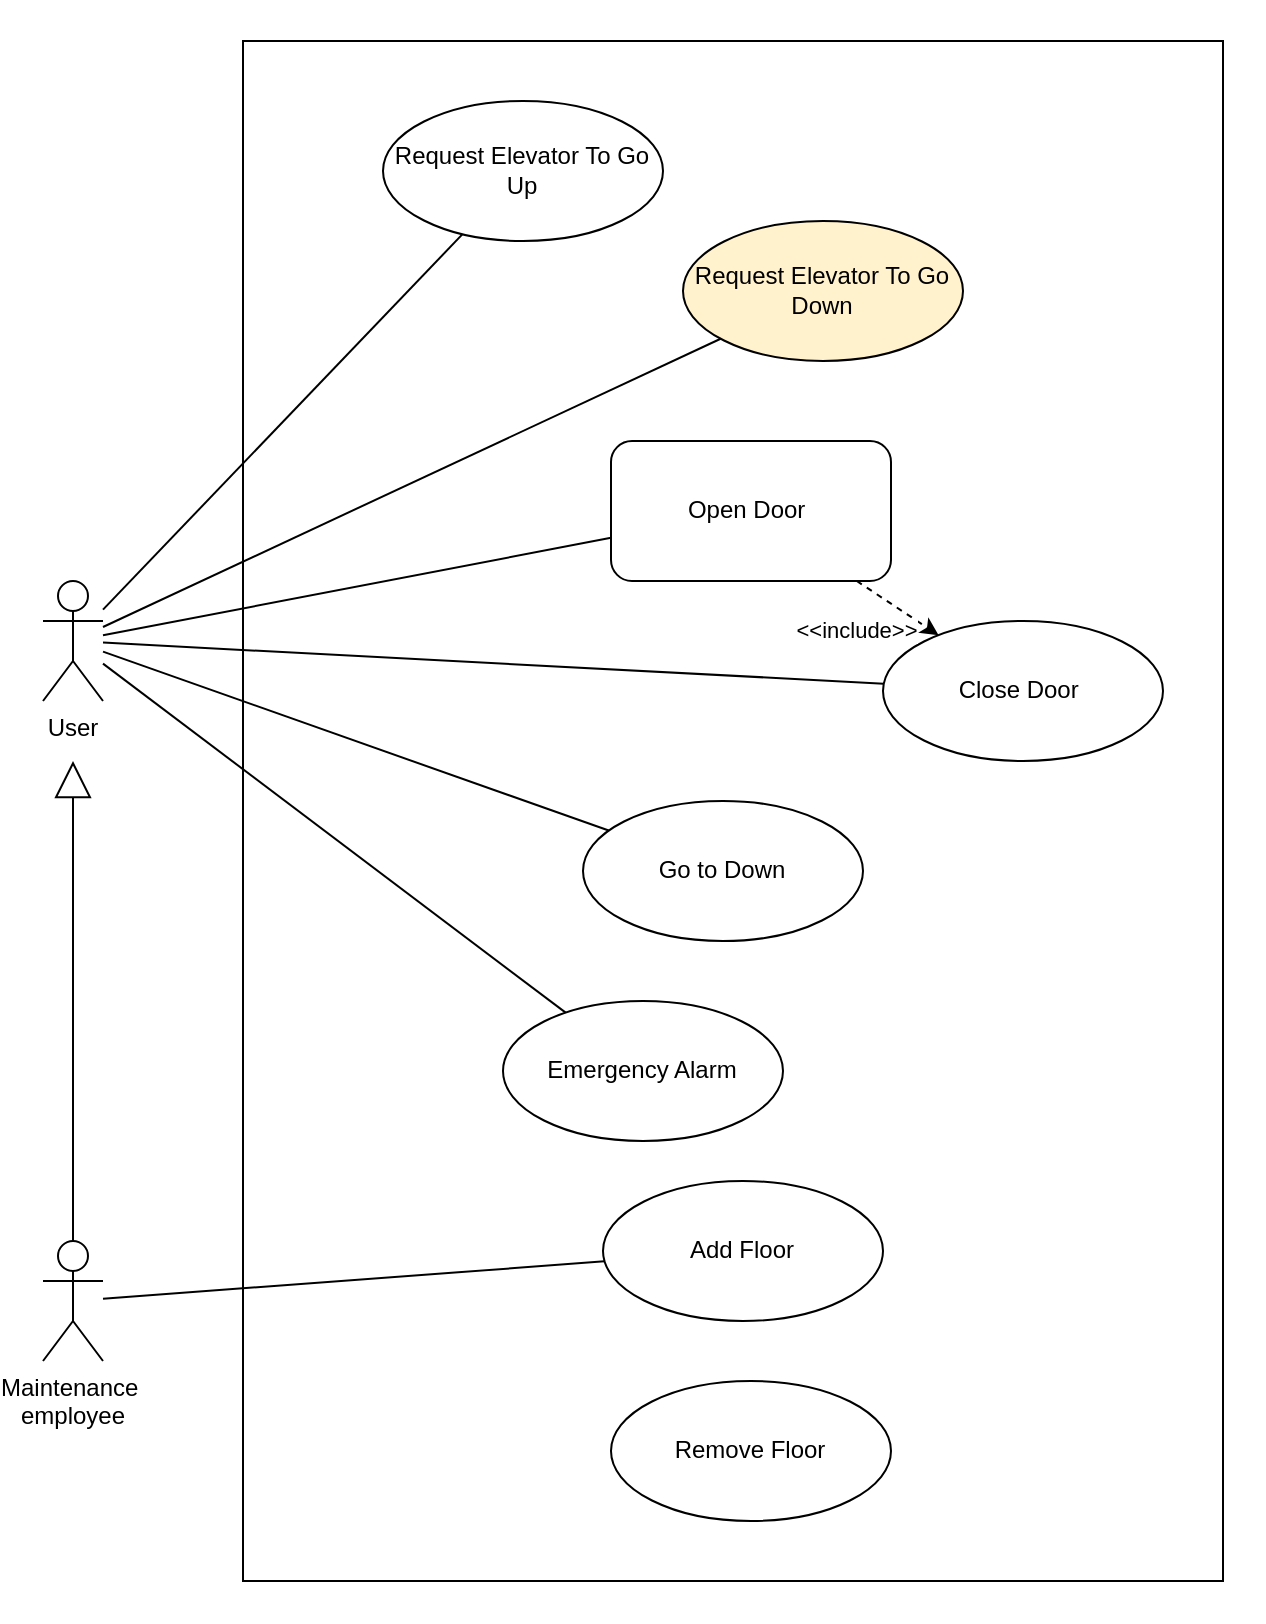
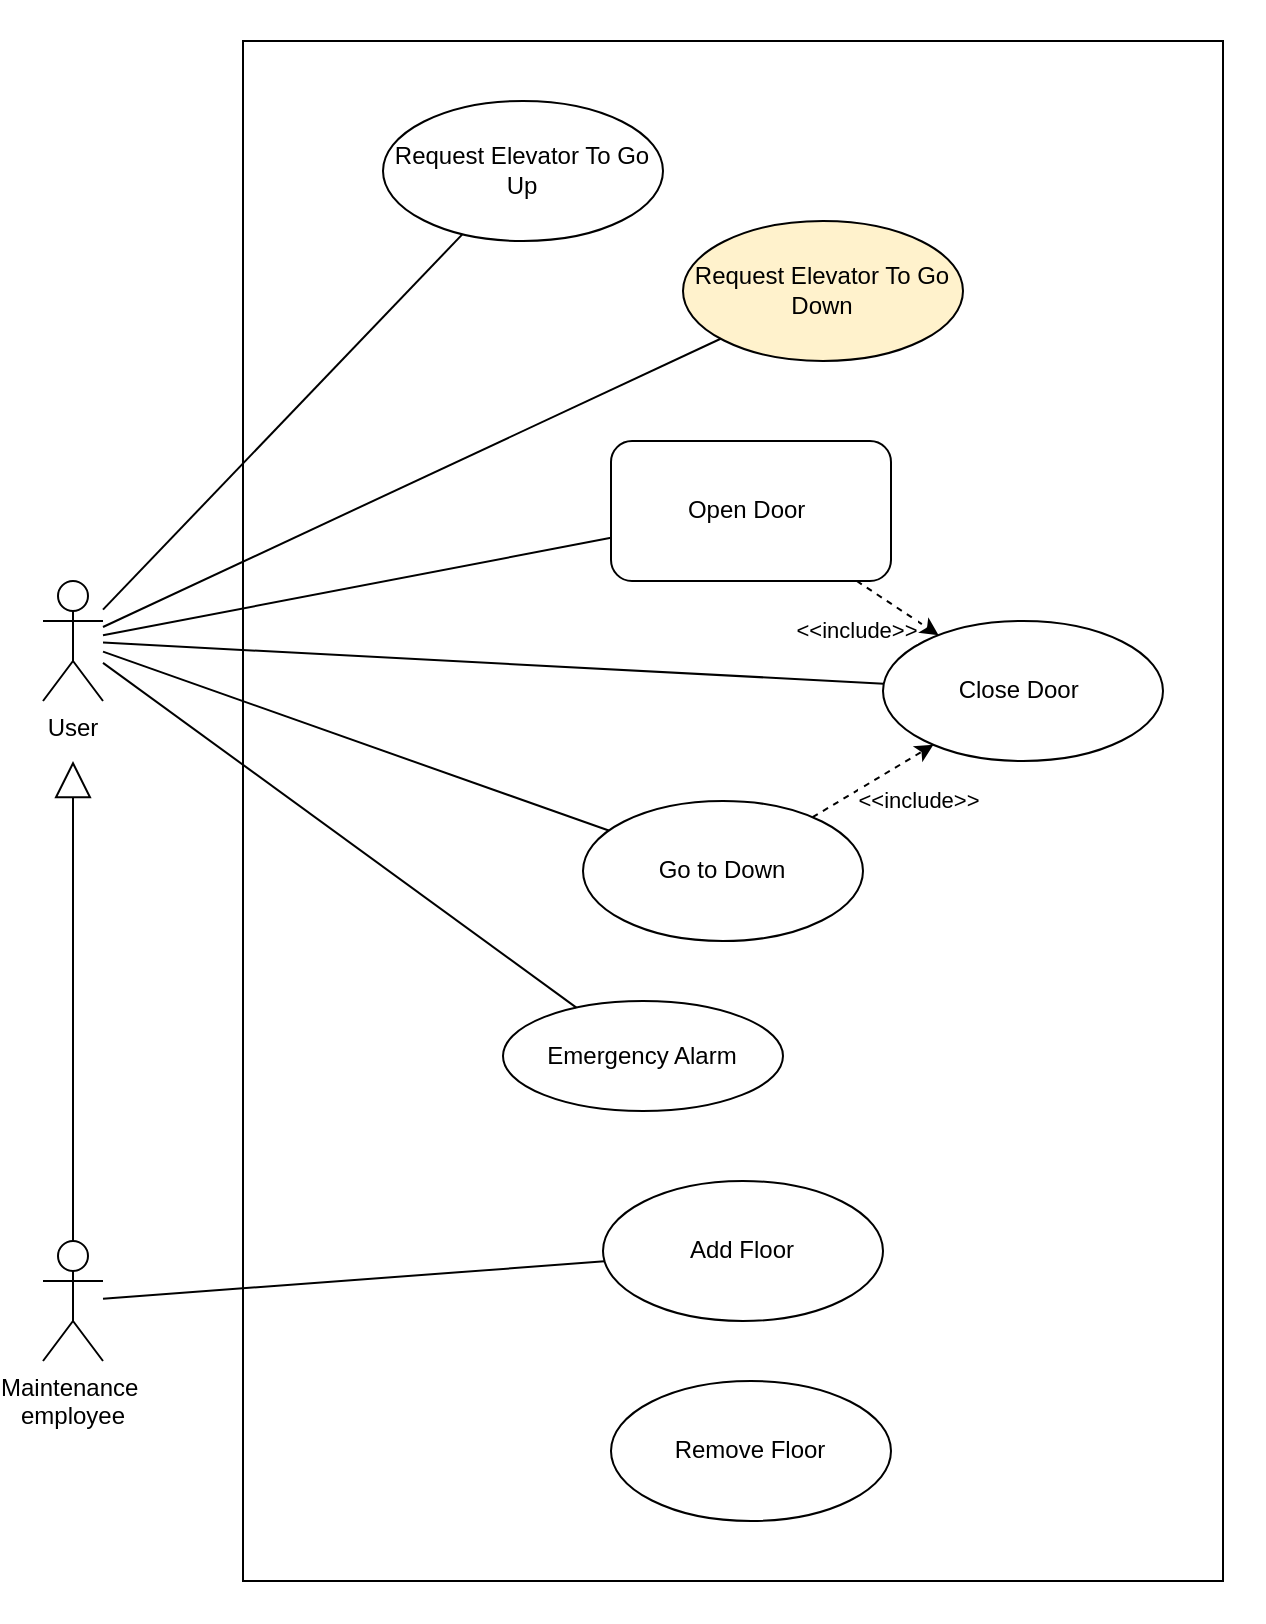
+ <mxCell id="20" value="&amp;lt;&amp;lt;include&amp;gt;&amp;gt;" style="endArrow=classic;html=1;rounded=0;dashed=1;" parent="1" source="11" target="3" edge="1"><mxGeometry x="0.422" y="-20" width="50" height="50" relative="1" as="geometry"><mxPoint x="240" y="550" as="sourcePoint" /><mxPoint x="290" y="500" as="targetPoint" /><mxPoint as="offset" /></mxGeometry></mxCell>
- <mxCell id="6" value="Emergency Alarm" style="ellipse;whiteSpace=wrap;html=1;" parent="1" vertex="1"><mxGeometry x="250" y="500" width="140" height="70" as="geometry" /></mxCell>
+ <mxCell id="6" value="Emergency Alarm" style="ellipse;whiteSpace=wrap;html=1;" parent="1" vertex="1"><mxGeometry x="250" y="500" width="140" height="55" as="geometry" /></mxCell>
